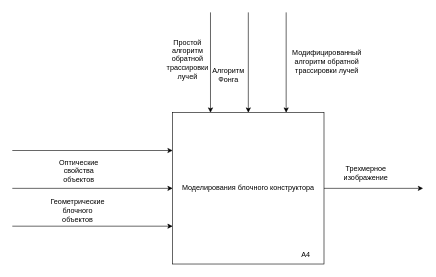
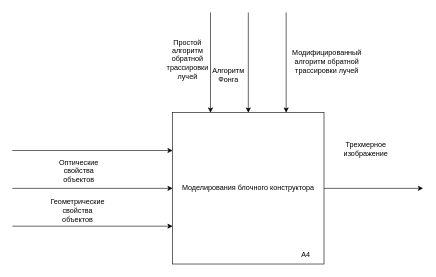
- <mxCell id="15" value="Трехмернoe изображениe" style="text;html=1;strokeColor=none;fillColor=none;align=center;verticalAlign=middle;whiteSpace=wrap;rounded=0;" parent="1" vertex="1"><mxGeometry x="579" y="272" width="60" height="30" as="geometry" /></mxCell>
+ <mxCell id="15" value="Трехмернoe изображениe" style="text;html=1;strokeColor=none;fillColor=none;align=center;verticalAlign=middle;whiteSpace=wrap;rounded=0;" parent="1" vertex="1"><mxGeometry x="579" y="232" width="60" height="30" as="geometry" /></mxCell>
- <mxCell id="13" value="Геометрические блочного объектов" style="text;html=1;strokeColor=none;fillColor=none;align=center;verticalAlign=middle;whiteSpace=wrap;rounded=0;" parent="1" vertex="1"><mxGeometry x="99" y="335" width="60" height="30" as="geometry" /></mxCell>
+ <mxCell id="13" value="Геометрические свойства объектов" style="text;html=1;strokeColor=none;fillColor=none;align=center;verticalAlign=middle;whiteSpace=wrap;rounded=0;" parent="1" vertex="1"><mxGeometry x="99" y="335" width="60" height="30" as="geometry" /></mxCell>
